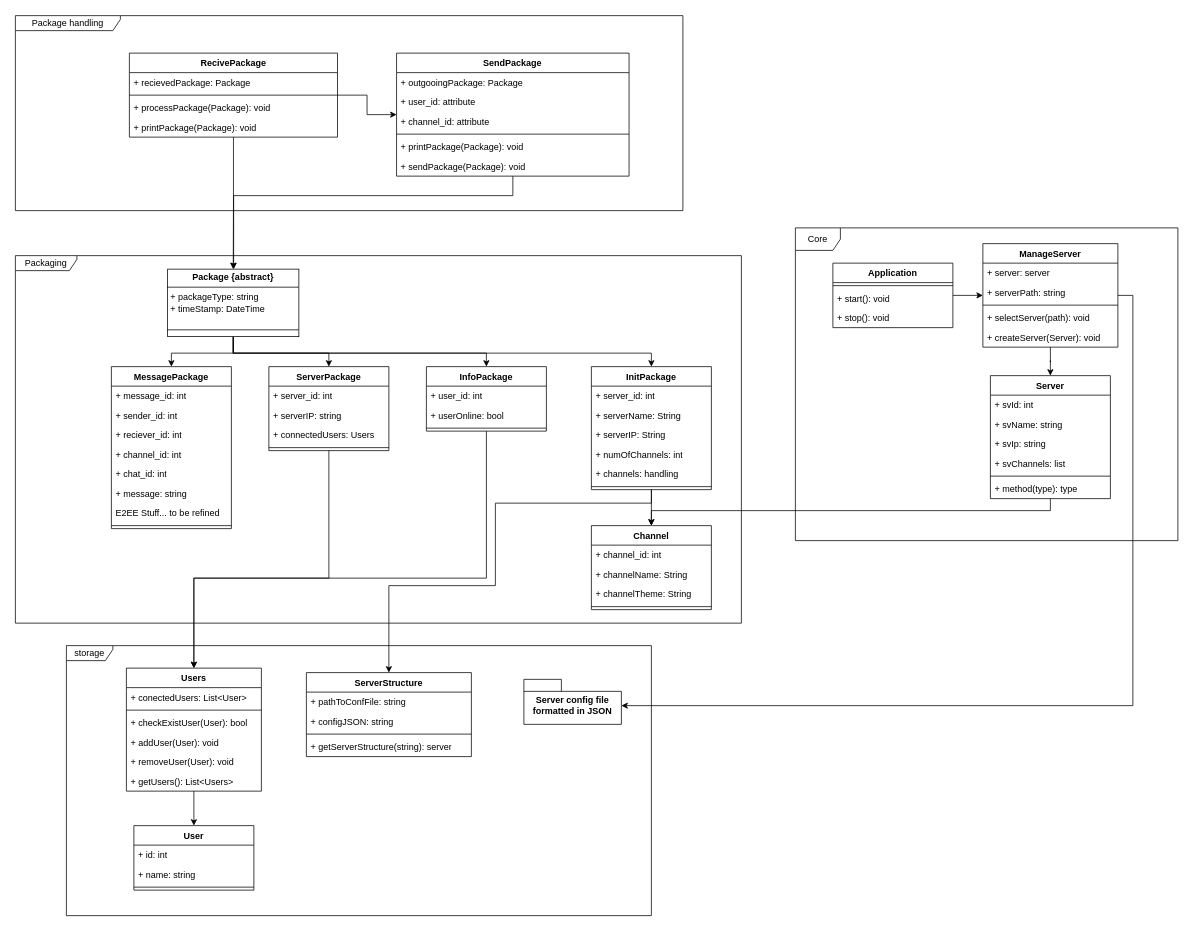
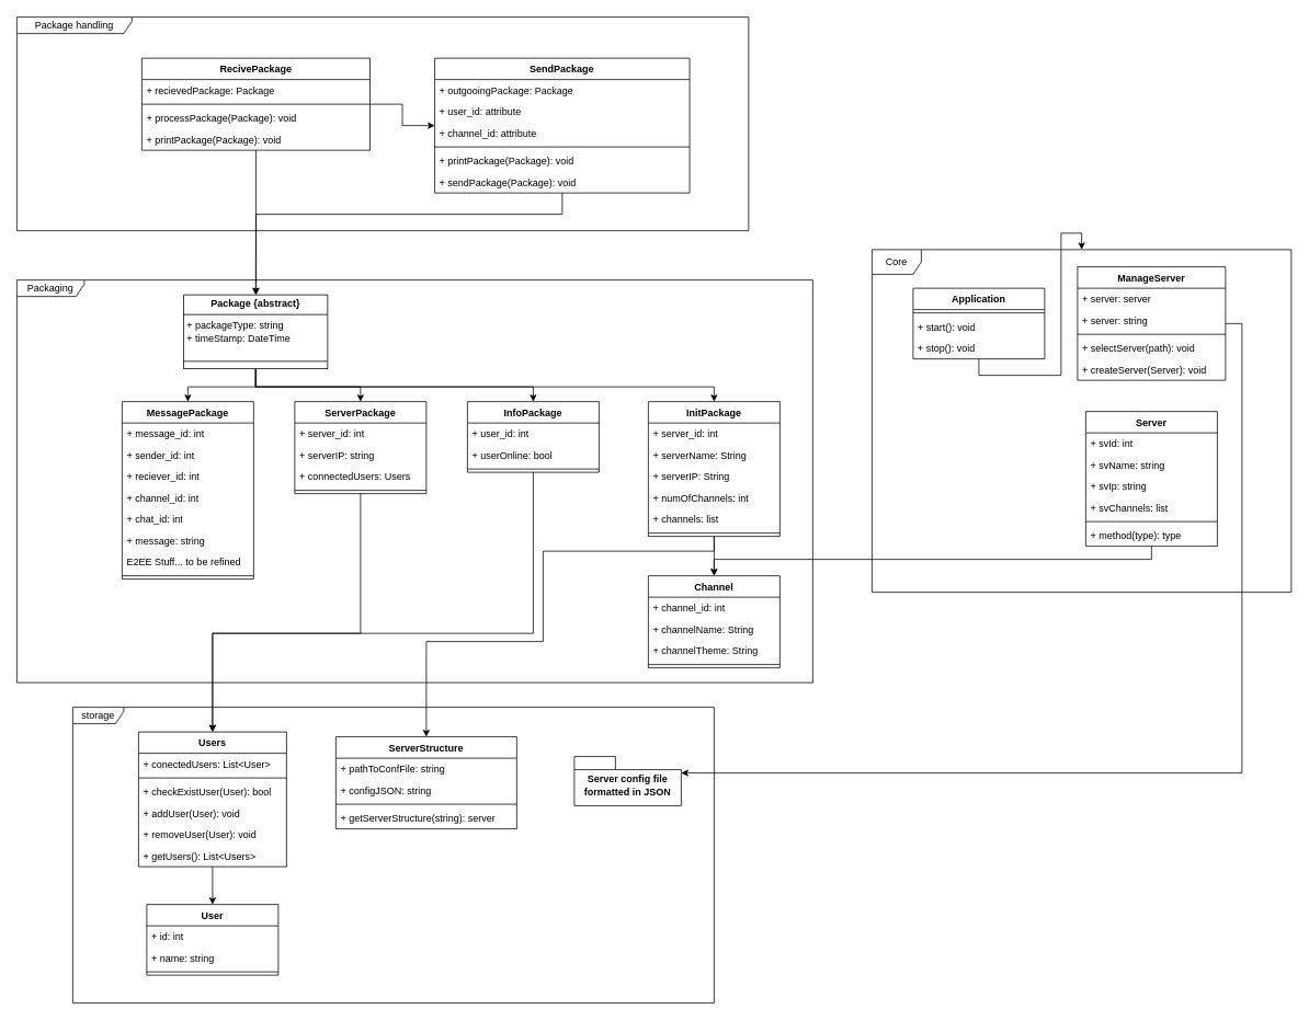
- <mxCell id="87" value="+ serverPath: string" style="text;strokeColor=none;fillColor=none;align=left;verticalAlign=top;spacingLeft=4;spacingRight=4;overflow=hidden;rotatable=0;points=[[0,0.5],[1,0.5]];portConstraint=eastwest;whiteSpace=wrap;html=1;" vertex="1" parent="85"><mxGeometry y="52" width="180" height="26" as="geometry" /></mxCell>
+ <mxCell id="87" value="+ server: string" style="text;strokeColor=none;fillColor=none;align=left;verticalAlign=top;spacingLeft=4;spacingRight=4;overflow=hidden;rotatable=0;points=[[0,0.5],[1,0.5]];portConstraint=eastwest;whiteSpace=wrap;html=1;" vertex="1" parent="85"><mxGeometry y="52" width="180" height="26" as="geometry" /></mxCell>
- <mxCell id="78" style="edgeStyle=orthogonalEdgeStyle;rounded=0;orthogonalLoop=1;jettySize=auto;html=1;" edge="1" parent="1" source="79" target="85"><mxGeometry relative="1" as="geometry" /></mxCell>
+ <mxCell id="78" style="edgeStyle=orthogonalEdgeStyle;rounded=0;orthogonalLoop=1;jettySize=auto;html=1;" edge="1" parent="1" source="79" target="77"><mxGeometry relative="1" as="geometry" /></mxCell>
- <mxCell id="83" style="edgeStyle=orthogonalEdgeStyle;rounded=0;orthogonalLoop=1;jettySize=auto;html=1;" edge="1" parent="1" source="85" target="92"><mxGeometry relative="1" as="geometry" /></mxCell>
- <mxCell id="69" value="+ channels: handling" style="text;strokeColor=none;fillColor=none;align=left;verticalAlign=top;spacingLeft=4;spacingRight=4;overflow=hidden;rotatable=0;points=[[0,0.5],[1,0.5]];portConstraint=eastwest;whiteSpace=wrap;html=1;" parent="64" vertex="1"><mxGeometry y="130" width="160" height="26" as="geometry" /></mxCell>
+ <mxCell id="69" value="+ channels: list" style="text;strokeColor=none;fillColor=none;align=left;verticalAlign=top;spacingLeft=4;spacingRight=4;overflow=hidden;rotatable=0;points=[[0,0.5],[1,0.5]];portConstraint=eastwest;whiteSpace=wrap;html=1;" parent="64" vertex="1"><mxGeometry y="130" width="160" height="26" as="geometry" /></mxCell>
- <mxCell id="61" value="Server config file&lt;br&gt;formatted in JSON" style="shape=folder;fontStyle=1;spacingTop=10;tabWidth=50;tabHeight=16;tabPosition=left;html=1;whiteSpace=wrap;" parent="1" vertex="1"><mxGeometry x="698" y="904.96" width="130" height="60" as="geometry" /></mxCell>
+ <mxCell id="61" value="Server config file&lt;br&gt;formatted in JSON" style="shape=folder;fontStyle=1;spacingTop=10;tabWidth=50;tabHeight=16;tabPosition=left;html=1;whiteSpace=wrap;" parent="1" vertex="1"><mxGeometry x="698" y="919.96" width="130" height="60" as="geometry" /></mxCell>
